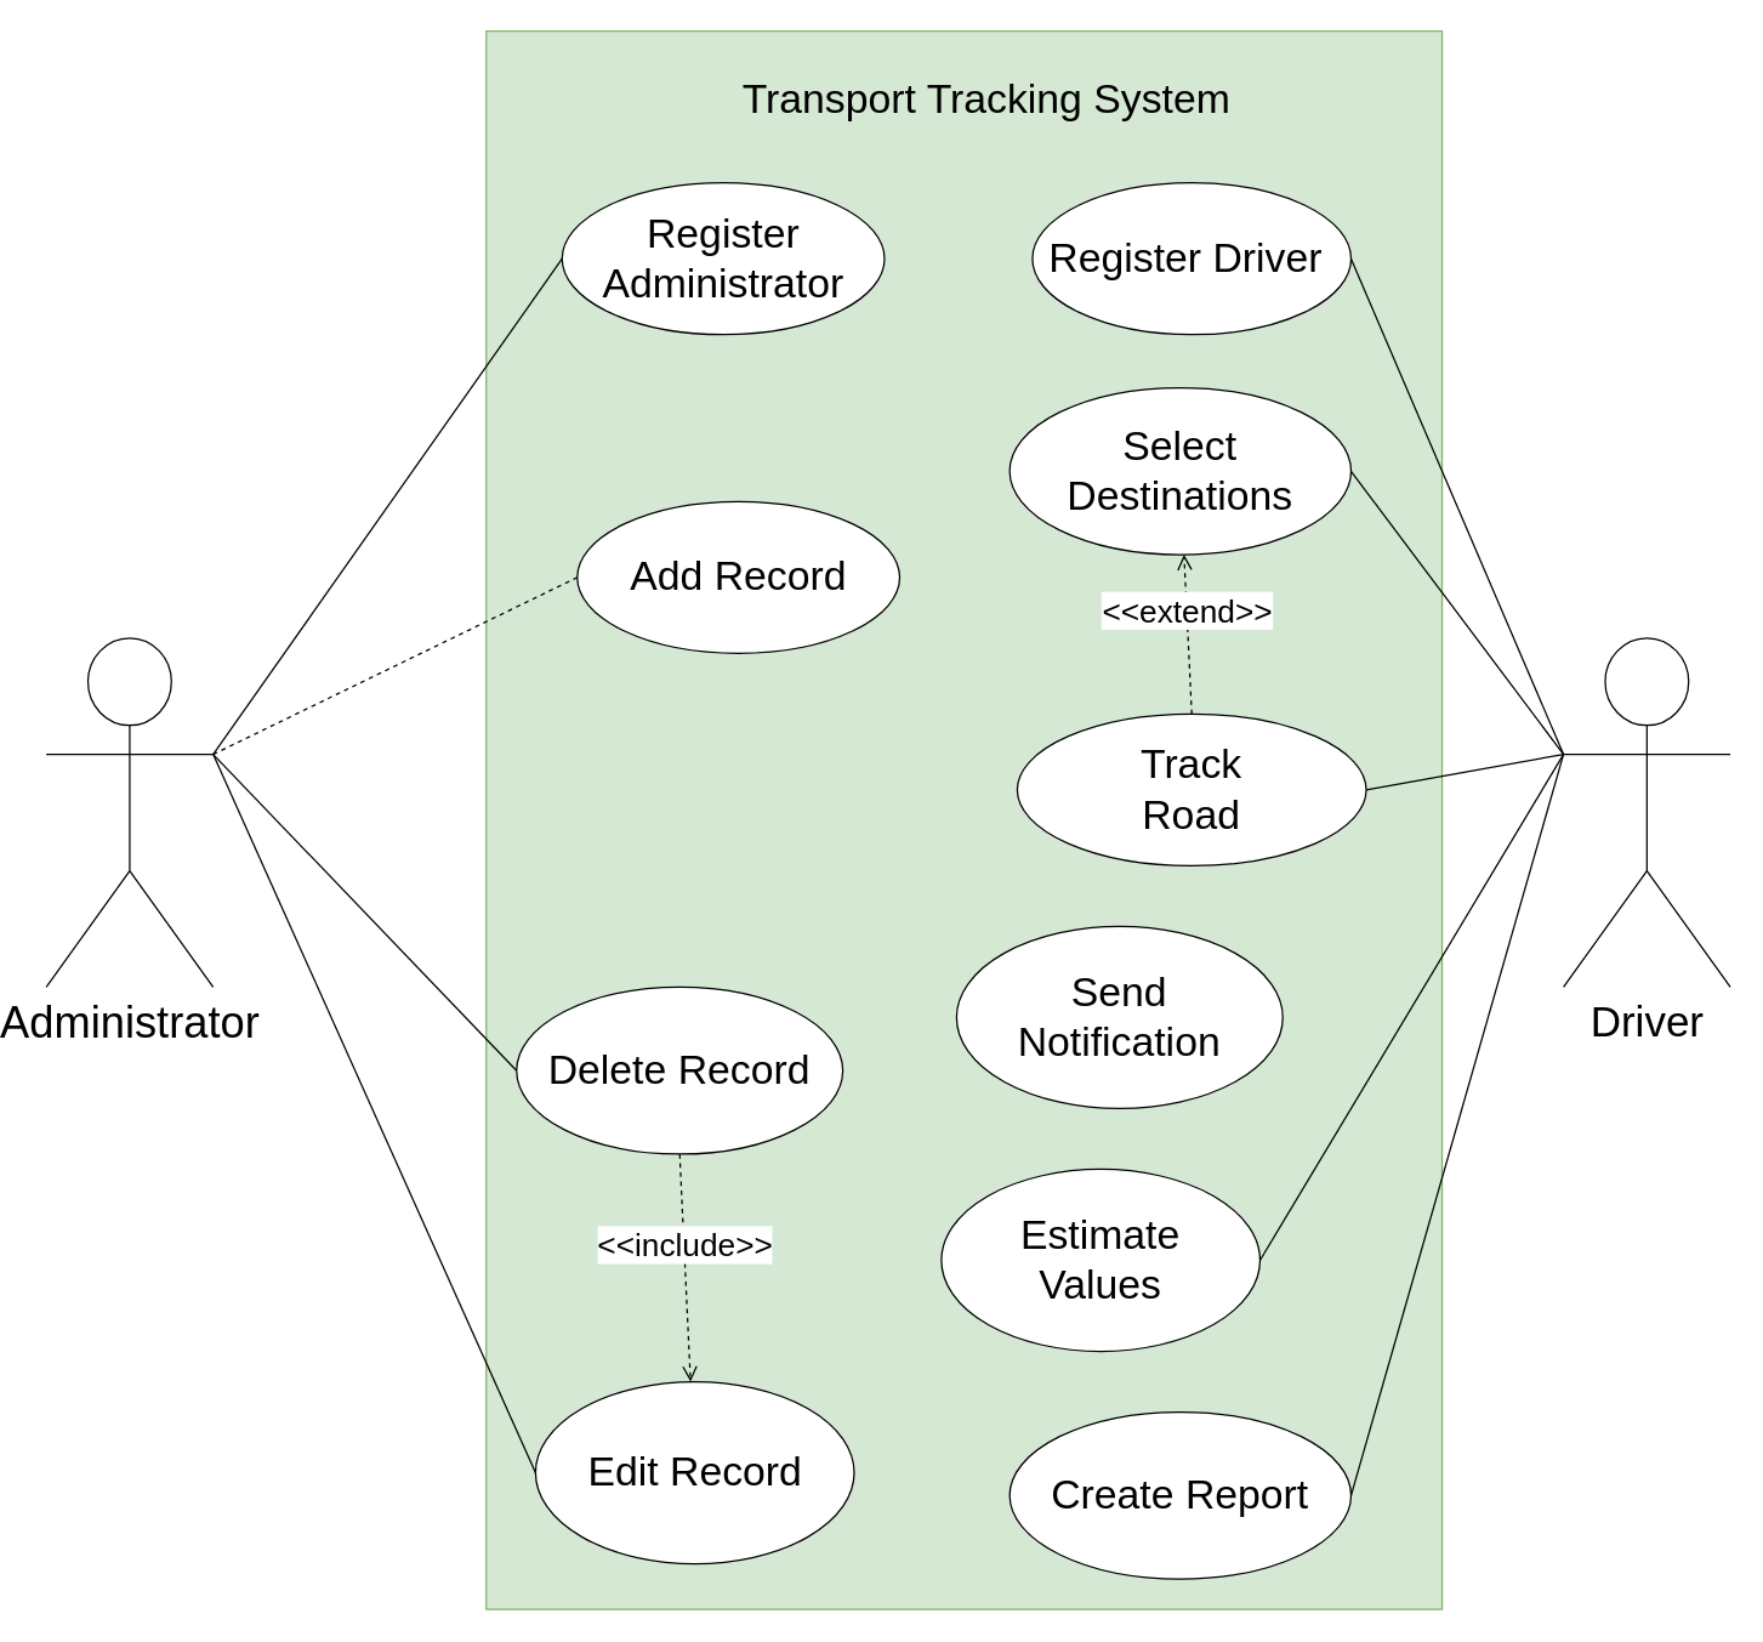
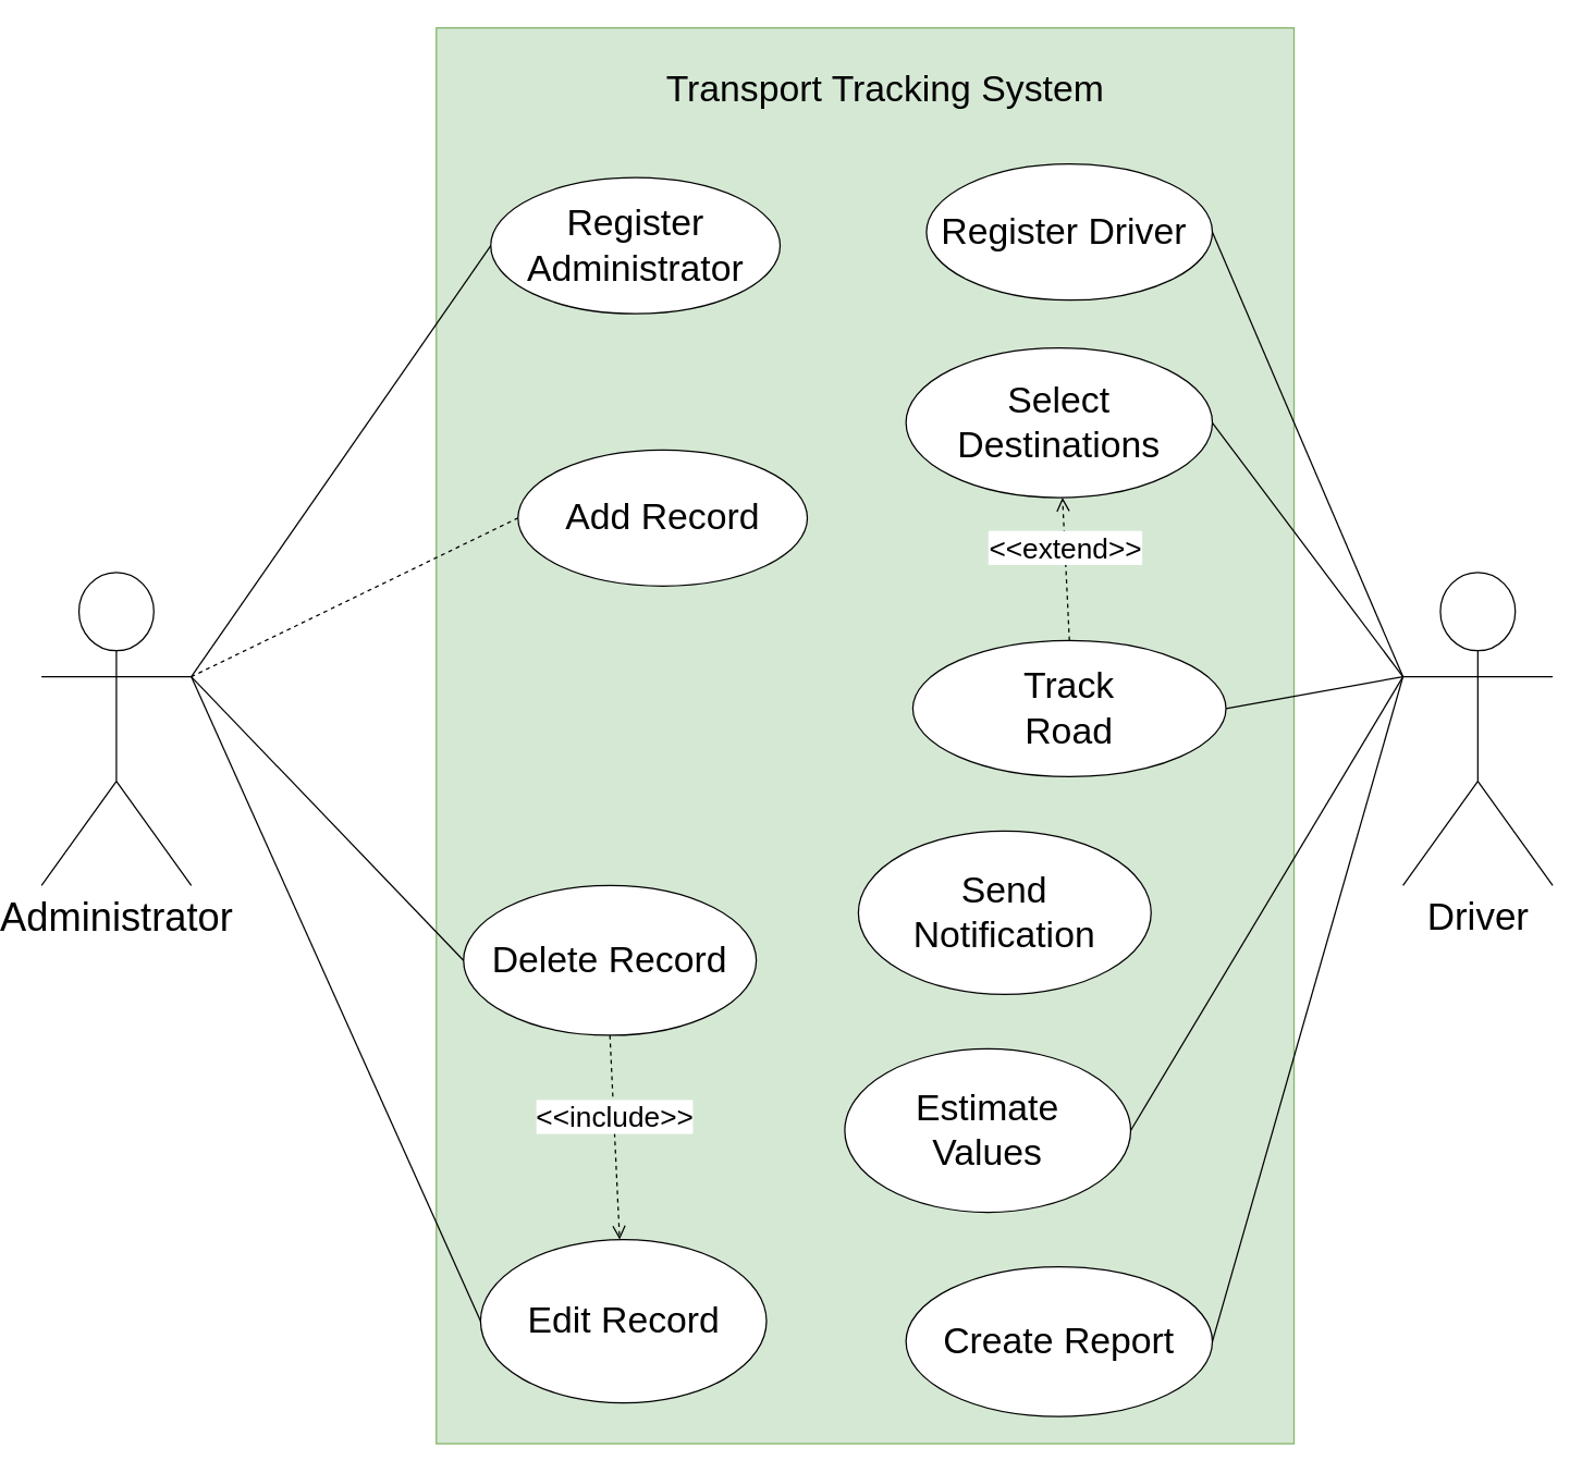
- <mxCell id="9" value="Register Administrator" style="ellipse;whiteSpace=wrap;html=1;fontSize=27;" parent="1" vertex="1"><mxGeometry x="360" y="120" width="212.5" height="100" as="geometry" /></mxCell>
+ <mxCell id="9" value="Register Administrator" style="ellipse;whiteSpace=wrap;html=1;fontSize=27;" parent="1" vertex="1"><mxGeometry x="350" y="130" width="212.5" height="100" as="geometry" /></mxCell>
